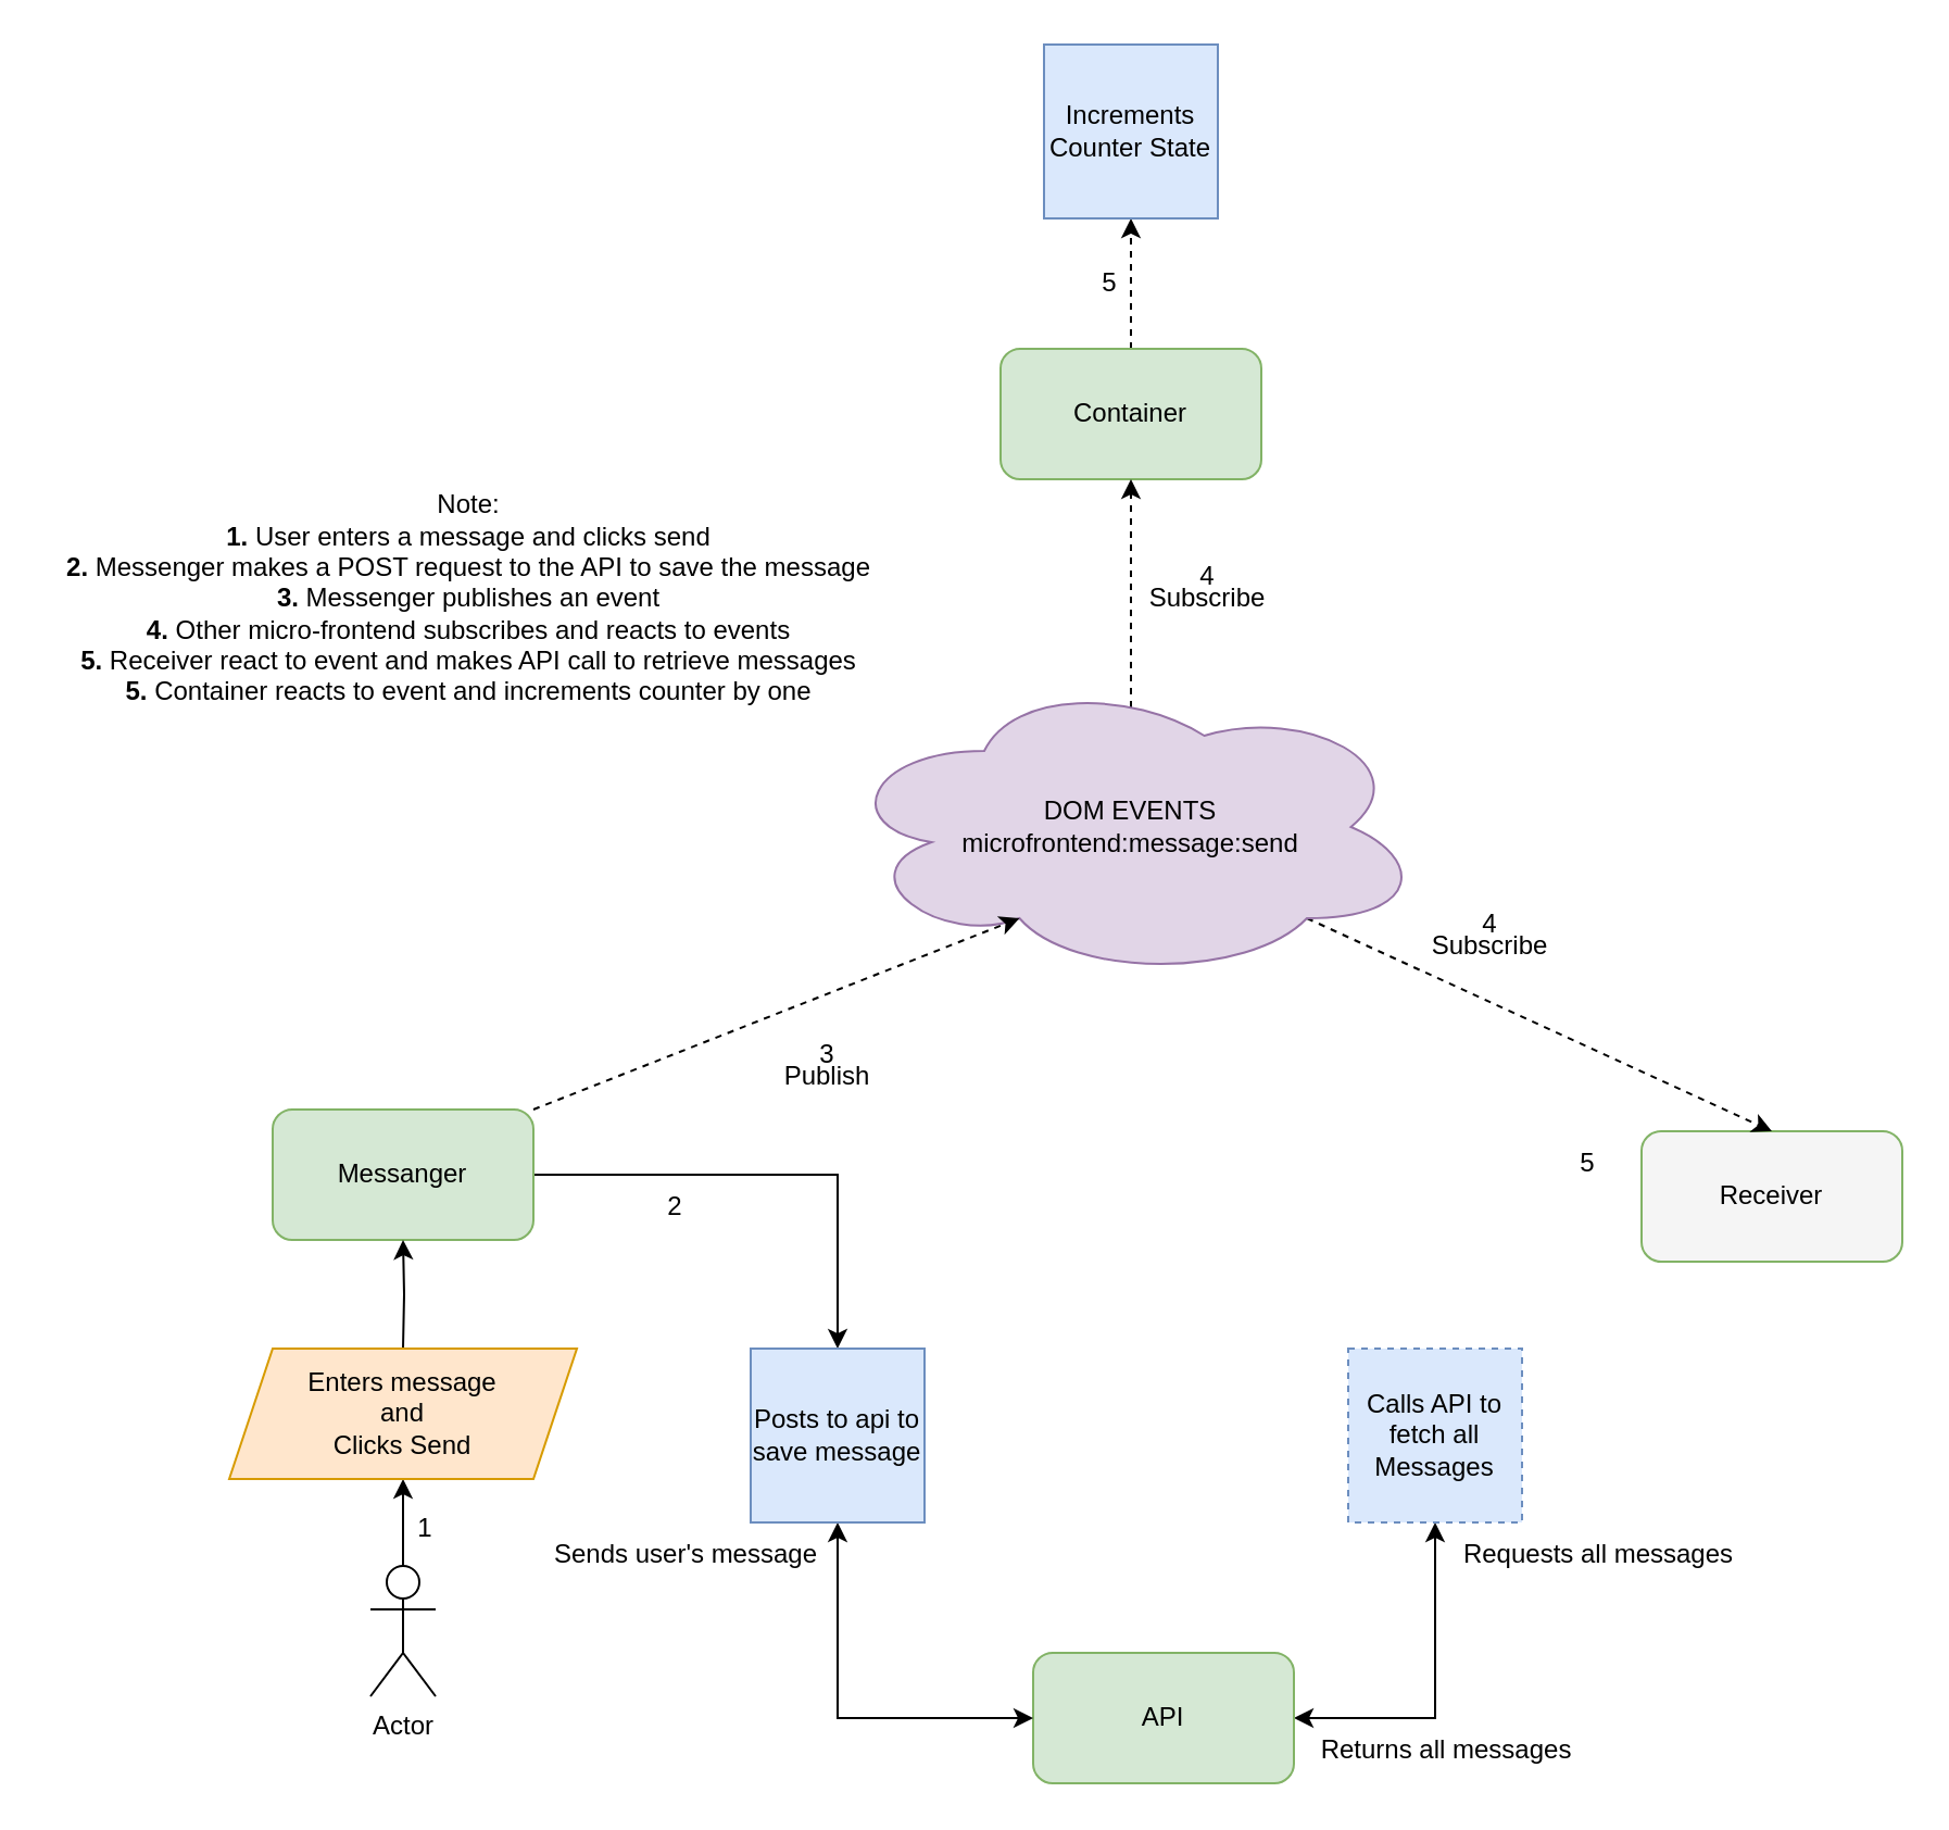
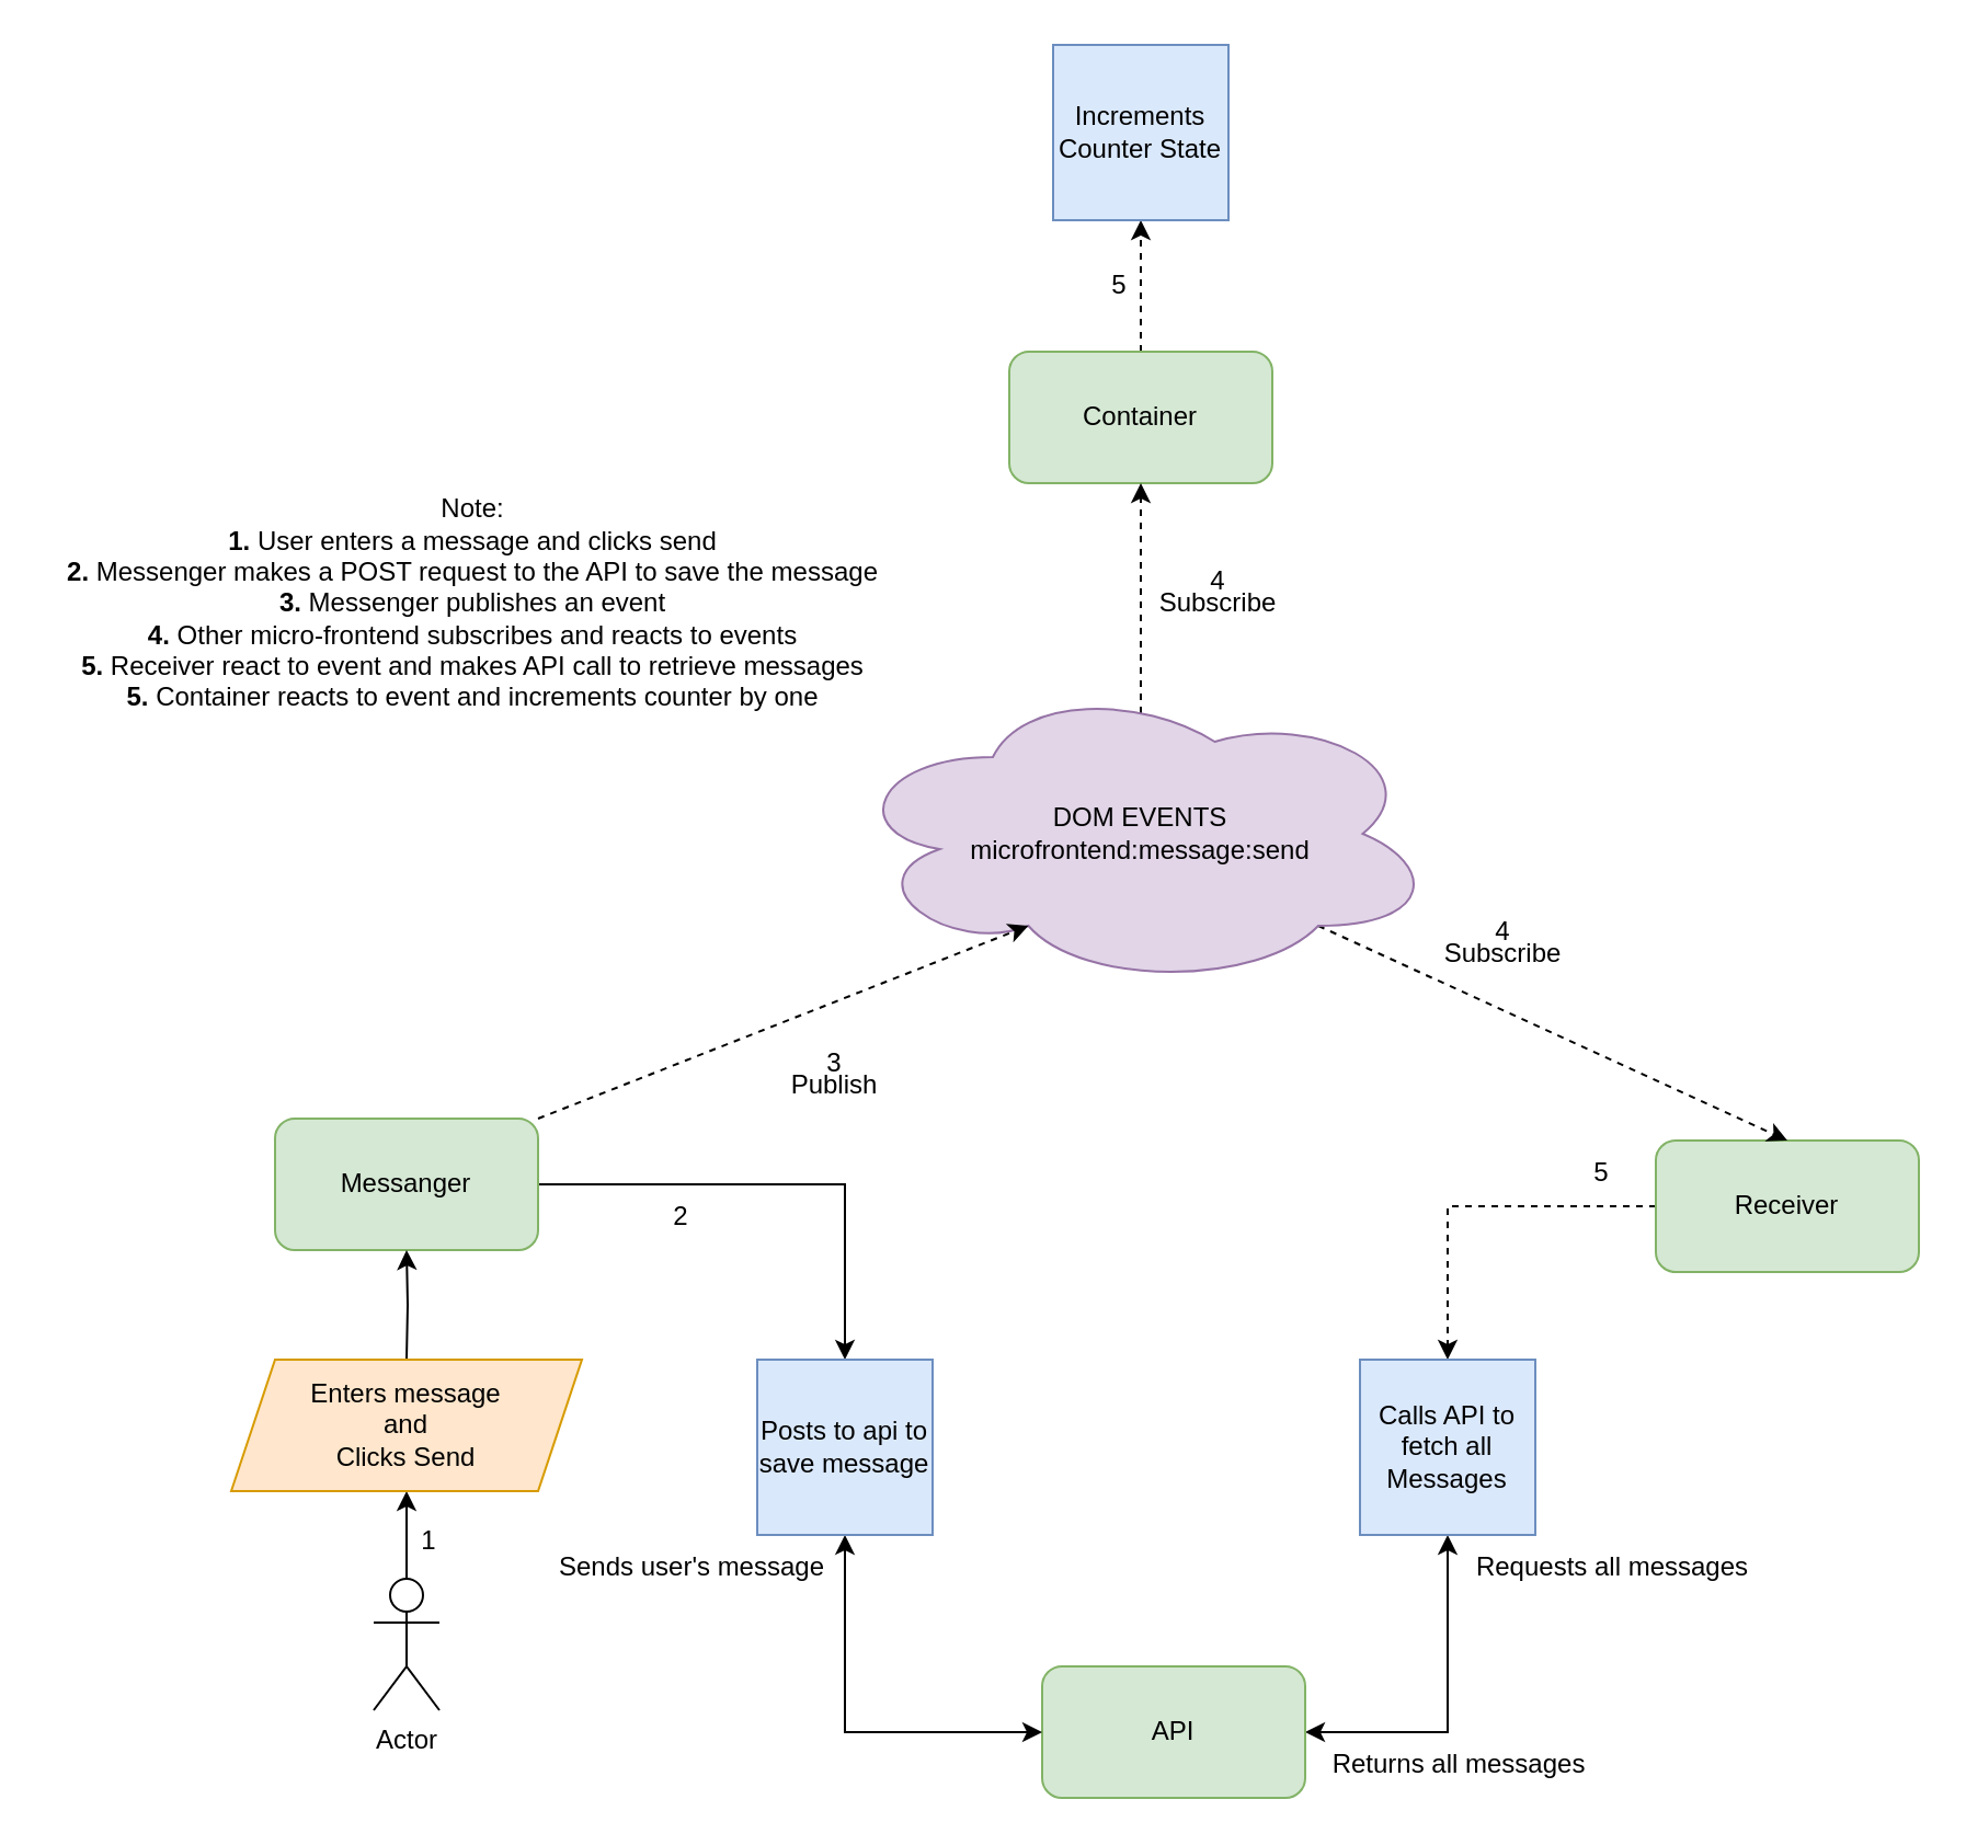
+ <mxCell id="6" style="edgeStyle=orthogonalEdgeStyle;rounded=0;orthogonalLoop=1;jettySize=auto;html=1;entryX=0.5;entryY=0;entryDx=0;entryDy=0;dashed=1;" edge="1" parent="1" source="7" target="24"><mxGeometry relative="1" as="geometry" /></mxCell>
- <mxCell id="7" value="Receiver" style="rounded=1;whiteSpace=wrap;html=1;fillColor=#f5f5f5;strokeColor=#82b366;" vertex="1" parent="1"><mxGeometry x="755" y="520" width="120" height="60" as="geometry" /></mxCell>
+ <mxCell id="7" value="Receiver" style="rounded=1;whiteSpace=wrap;html=1;fillColor=#d5e8d4;strokeColor=#82b366;" vertex="1" parent="1"><mxGeometry x="755" y="520" width="120" height="60" as="geometry" /></mxCell>
- <mxCell id="24" value="Calls API to fetch all Messages" style="whiteSpace=wrap;html=1;aspect=fixed;fillColor=#dae8fc;strokeColor=#6c8ebf;dashed=1;" vertex="1" parent="1"><mxGeometry x="620" y="620" width="80" height="80" as="geometry" /></mxCell>
+ <mxCell id="24" value="Calls API to fetch all Messages" style="whiteSpace=wrap;html=1;aspect=fixed;fillColor=#dae8fc;strokeColor=#6c8ebf;" vertex="1" parent="1"><mxGeometry x="620" y="620" width="80" height="80" as="geometry" /></mxCell>
